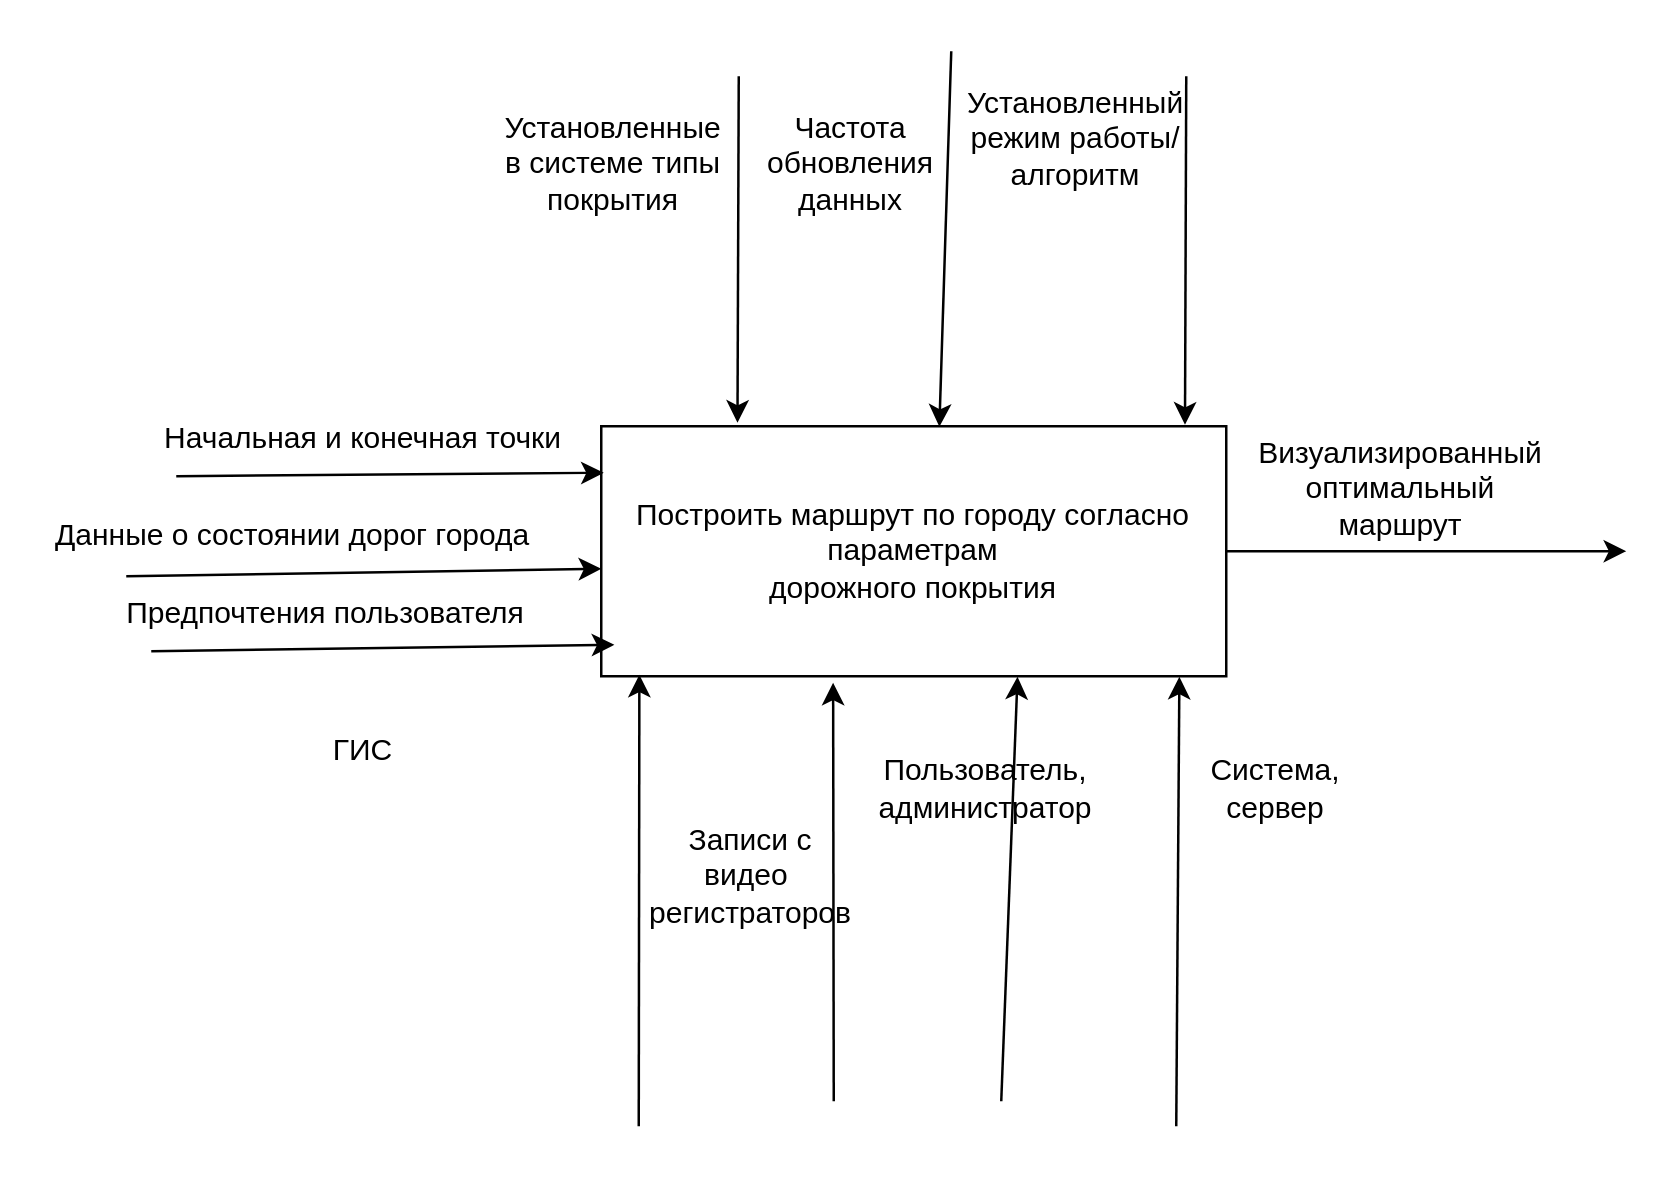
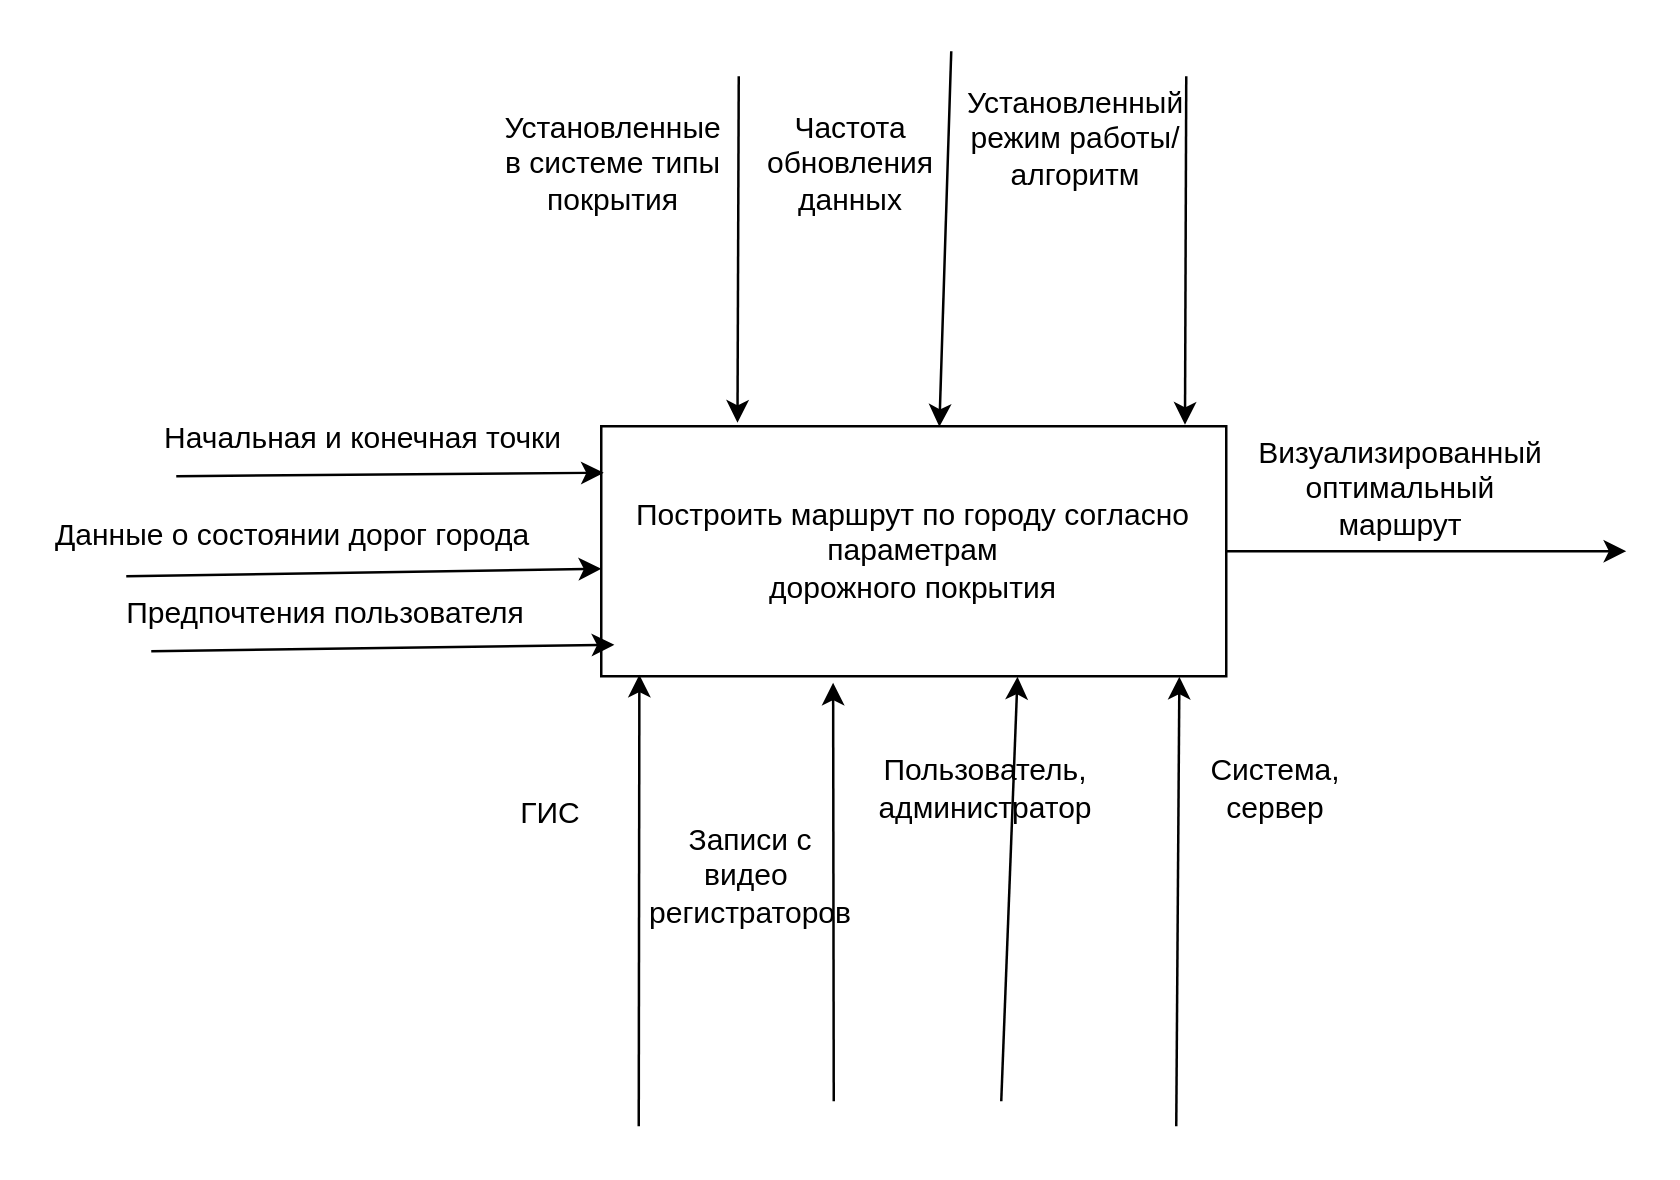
- <mxCell id="19" value="ГИС" style="text;html=1;align=center;verticalAlign=middle;whiteSpace=wrap;rounded=0;" vertex="1" parent="1"><mxGeometry x="115" y="285" width="60" height="30" as="geometry" /></mxCell>
+ <mxCell id="19" value="ГИС" style="text;html=1;align=center;verticalAlign=middle;whiteSpace=wrap;rounded=0;" vertex="1" parent="1"><mxGeometry x="190" y="310" width="60" height="30" as="geometry" /></mxCell>
